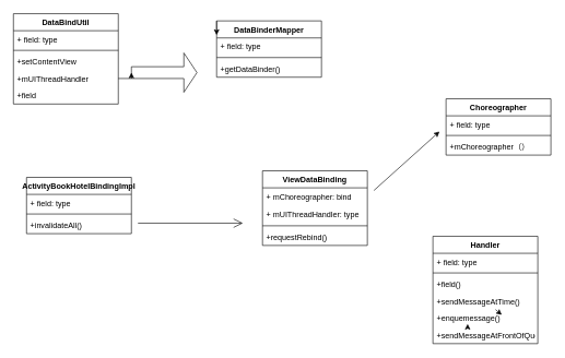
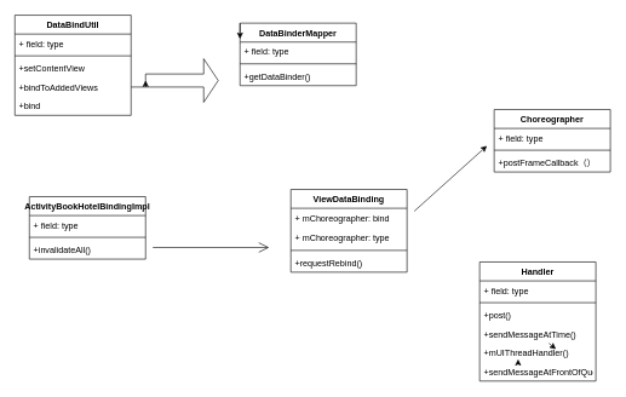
- <mxCell id="6" value="+mUIThreadHandler" style="text;strokeColor=none;fillColor=none;align=left;verticalAlign=top;spacingLeft=4;spacingRight=4;overflow=hidden;rotatable=0;points=[[0,0.5],[1,0.5]];portConstraint=eastwest;" vertex="1" parent="2"><mxGeometry y="86" width="160" height="26" as="geometry" /></mxCell>
+ <mxCell id="6" value="+bindToAddedViews" style="text;strokeColor=none;fillColor=none;align=left;verticalAlign=top;spacingLeft=4;spacingRight=4;overflow=hidden;rotatable=0;points=[[0,0.5],[1,0.5]];portConstraint=eastwest;" vertex="1" parent="2"><mxGeometry y="86" width="160" height="26" as="geometry" /></mxCell>
- <mxCell id="7" value="+field" style="text;strokeColor=none;fillColor=none;align=left;verticalAlign=top;spacingLeft=4;spacingRight=4;overflow=hidden;rotatable=0;points=[[0,0.5],[1,0.5]];portConstraint=eastwest;" vertex="1" parent="2"><mxGeometry y="112" width="160" height="26" as="geometry" /></mxCell>
+ <mxCell id="7" value="+bind" style="text;strokeColor=none;fillColor=none;align=left;verticalAlign=top;spacingLeft=4;spacingRight=4;overflow=hidden;rotatable=0;points=[[0,0.5],[1,0.5]];portConstraint=eastwest;" vertex="1" parent="2"><mxGeometry y="112" width="160" height="26" as="geometry" /></mxCell>
- <mxCell id="28" value="+mChoreographer（）" style="text;strokeColor=none;fillColor=none;align=left;verticalAlign=top;spacingLeft=4;spacingRight=4;overflow=hidden;rotatable=0;points=[[0,0.5],[1,0.5]];portConstraint=eastwest;" vertex="1" parent="25"><mxGeometry y="60" width="160" height="26" as="geometry" /></mxCell>
+ <mxCell id="28" value="+postFrameCallback（）" style="text;strokeColor=none;fillColor=none;align=left;verticalAlign=top;spacingLeft=4;spacingRight=4;overflow=hidden;rotatable=0;points=[[0,0.5],[1,0.5]];portConstraint=eastwest;" vertex="1" parent="25"><mxGeometry y="60" width="160" height="26" as="geometry" /></mxCell>
- <mxCell id="21" value="+ mUIThreadHandler: type" style="text;strokeColor=none;fillColor=none;align=left;verticalAlign=top;spacingLeft=4;spacingRight=4;overflow=hidden;rotatable=0;points=[[0,0.5],[1,0.5]];portConstraint=eastwest;" vertex="1" parent="19"><mxGeometry y="54" width="160" height="26" as="geometry" /></mxCell>
+ <mxCell id="21" value="+ mChoreographer: type" style="text;strokeColor=none;fillColor=none;align=left;verticalAlign=top;spacingLeft=4;spacingRight=4;overflow=hidden;rotatable=0;points=[[0,0.5],[1,0.5]];portConstraint=eastwest;" vertex="1" parent="19"><mxGeometry y="54" width="160" height="26" as="geometry" /></mxCell>
- <mxCell id="32" value="+field()" style="text;strokeColor=none;fillColor=none;align=left;verticalAlign=top;spacingLeft=4;spacingRight=4;overflow=hidden;rotatable=0;points=[[0,0.5],[1,0.5]];portConstraint=eastwest;" vertex="1" parent="29"><mxGeometry y="60" width="160" height="26" as="geometry" /></mxCell>
+ <mxCell id="32" value="+post()" style="text;strokeColor=none;fillColor=none;align=left;verticalAlign=top;spacingLeft=4;spacingRight=4;overflow=hidden;rotatable=0;points=[[0,0.5],[1,0.5]];portConstraint=eastwest;" vertex="1" parent="29"><mxGeometry y="60" width="160" height="26" as="geometry" /></mxCell>
- <mxCell id="35" value="+enquemessage()" style="text;strokeColor=none;fillColor=none;align=left;verticalAlign=top;spacingLeft=4;spacingRight=4;overflow=hidden;rotatable=0;points=[[0,0.5],[1,0.5]];portConstraint=eastwest;" vertex="1" parent="29"><mxGeometry y="112" width="160" height="26" as="geometry" /></mxCell>
+ <mxCell id="35" value="+mUIThreadHandler()" style="text;strokeColor=none;fillColor=none;align=left;verticalAlign=top;spacingLeft=4;spacingRight=4;overflow=hidden;rotatable=0;points=[[0,0.5],[1,0.5]];portConstraint=eastwest;" vertex="1" parent="29"><mxGeometry y="112" width="160" height="26" as="geometry" /></mxCell>
